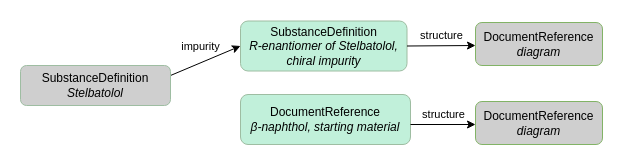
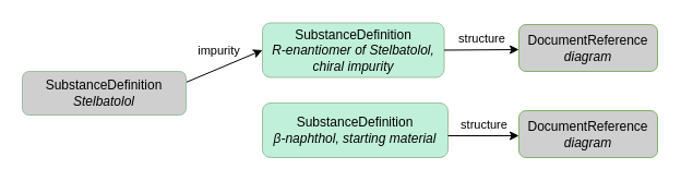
- <mxCell id="7" value="DocumentReference&lt;br&gt;&lt;i&gt;β-naphthol, starting material&lt;/i&gt;" style="rounded=1;whiteSpace=wrap;html=1;fontSize=12;glass=0;strokeWidth=1;shadow=0;fillColor=#c1f0da;strokeColor=#9ebda2;" vertex="1" parent="1"><mxGeometry x="240" y="94" width="170" height="50" as="geometry" /></mxCell>
+ <mxCell id="7" value="SubstanceDefinition&lt;br&gt;&lt;i&gt;β-naphthol, starting material&lt;/i&gt;" style="rounded=1;whiteSpace=wrap;html=1;fontSize=12;glass=0;strokeWidth=1;shadow=0;fillColor=#c1f0da;strokeColor=#9ebda2;" vertex="1" parent="1"><mxGeometry x="240" y="94" width="170" height="50" as="geometry" /></mxCell>
